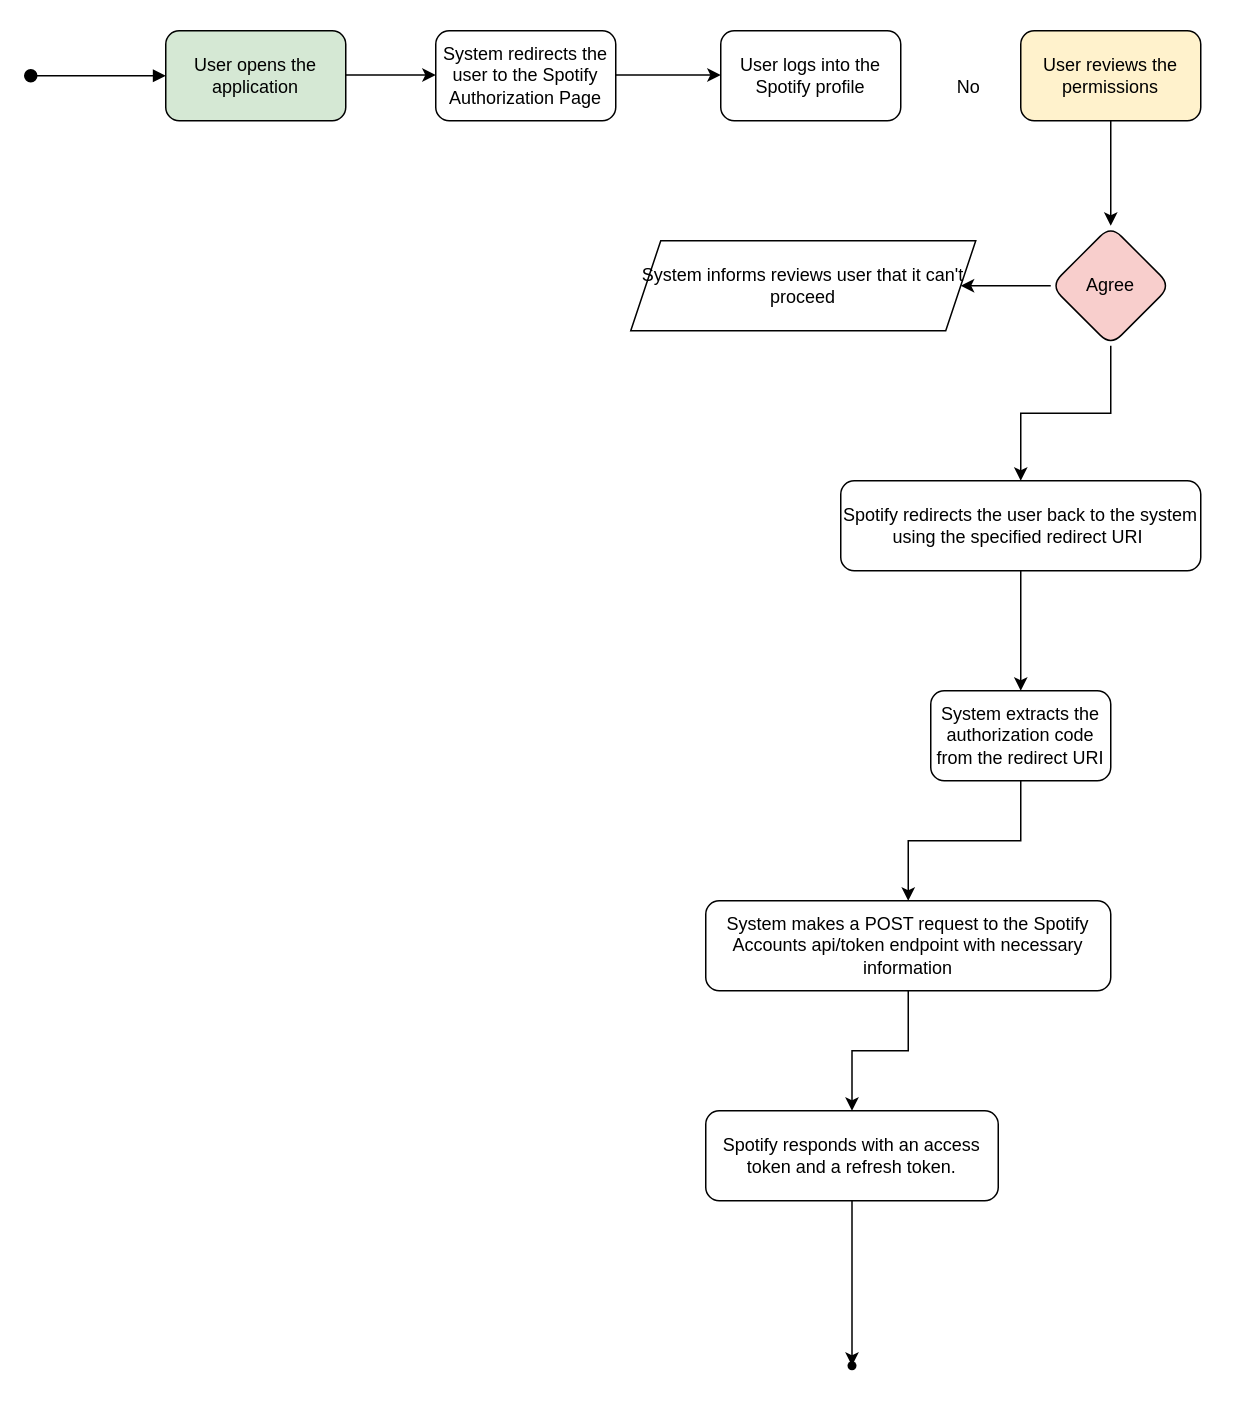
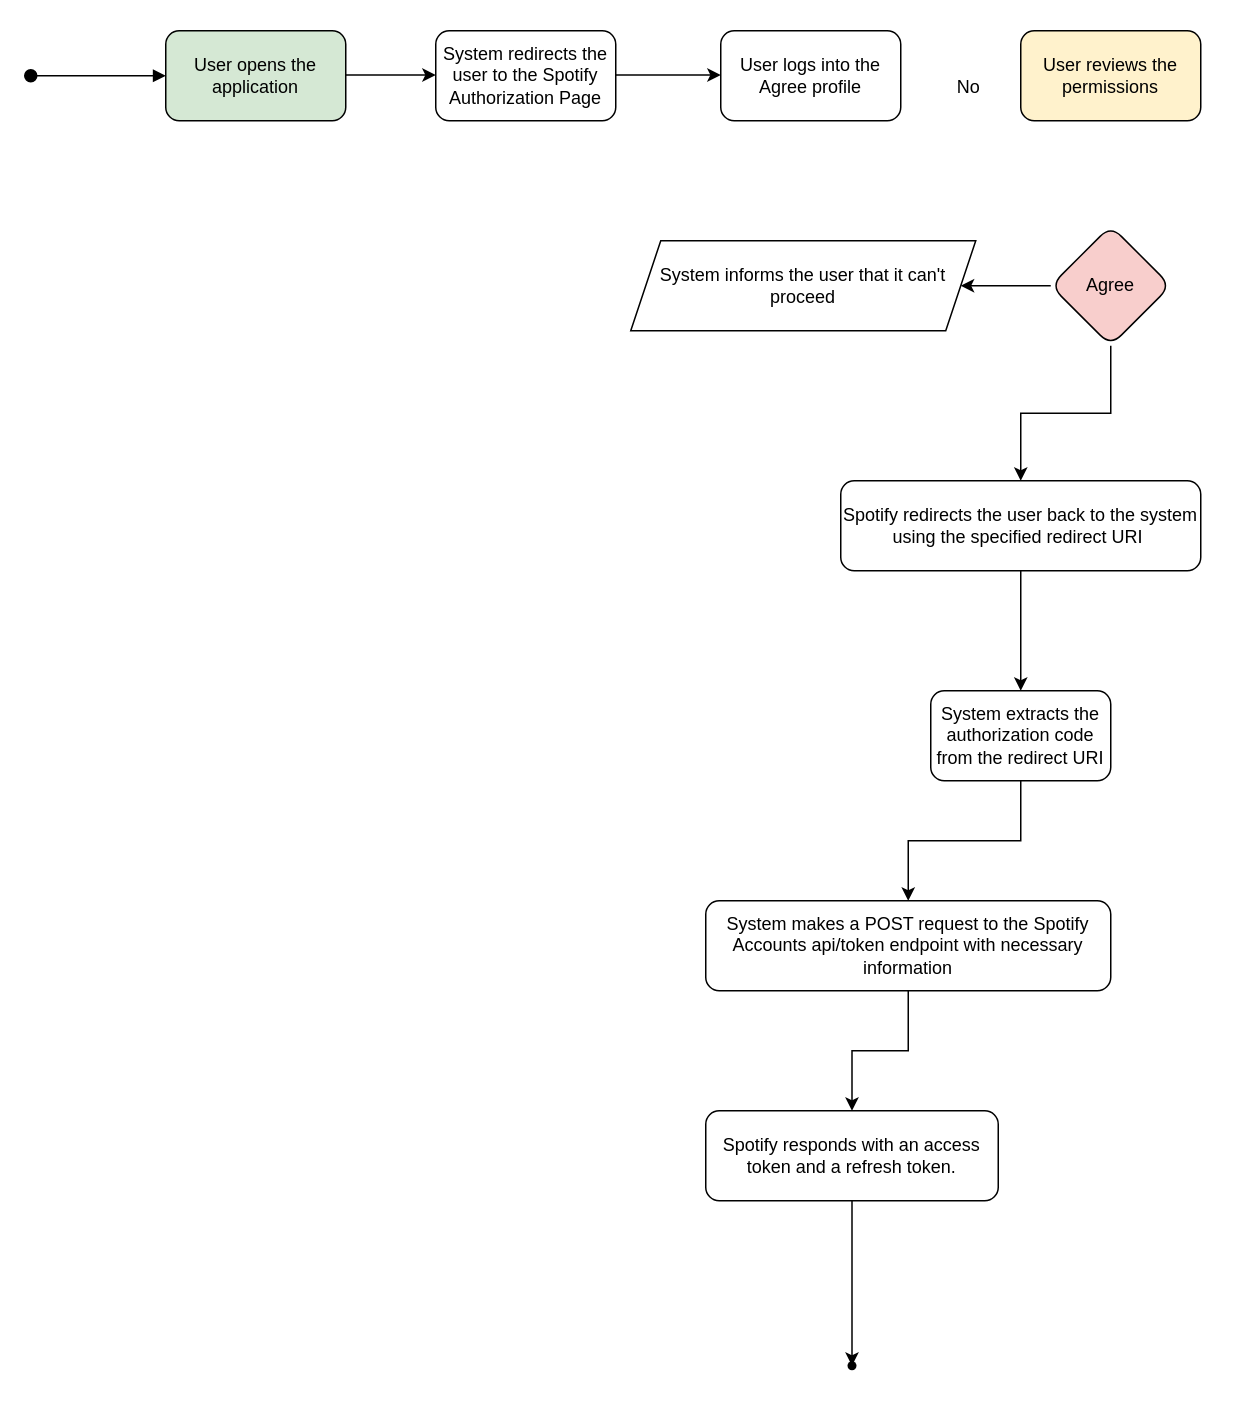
- <mxCell id="7" value="User logs into the Spotify profile" style="rounded=1;whiteSpace=wrap;html=1;" vertex="1" parent="1"><mxGeometry x="480" y="20" width="120" height="60" as="geometry" /></mxCell>
+ <mxCell id="7" value="User logs into the Agree profile" style="rounded=1;whiteSpace=wrap;html=1;" vertex="1" parent="1"><mxGeometry x="480" y="20" width="120" height="60" as="geometry" /></mxCell>
- <mxCell id="8" value="" style="edgeStyle=orthogonalEdgeStyle;rounded=0;orthogonalLoop=1;jettySize=auto;html=1;" edge="1" parent="1" source="9" target="12"><mxGeometry relative="1" as="geometry" /></mxCell>
- <mxCell id="14" value="System informs reviews user that it can't proceed" style="shape=parallelogram;perimeter=parallelogramPerimeter;whiteSpace=wrap;html=1;fixedSize=1;" vertex="1" parent="1"><mxGeometry x="420" y="160" width="230" height="60" as="geometry" /></mxCell>
+ <mxCell id="14" value="System informs the user that it can't proceed" style="shape=parallelogram;perimeter=parallelogramPerimeter;whiteSpace=wrap;html=1;fixedSize=1;" vertex="1" parent="1"><mxGeometry x="420" y="160" width="230" height="60" as="geometry" /></mxCell>
